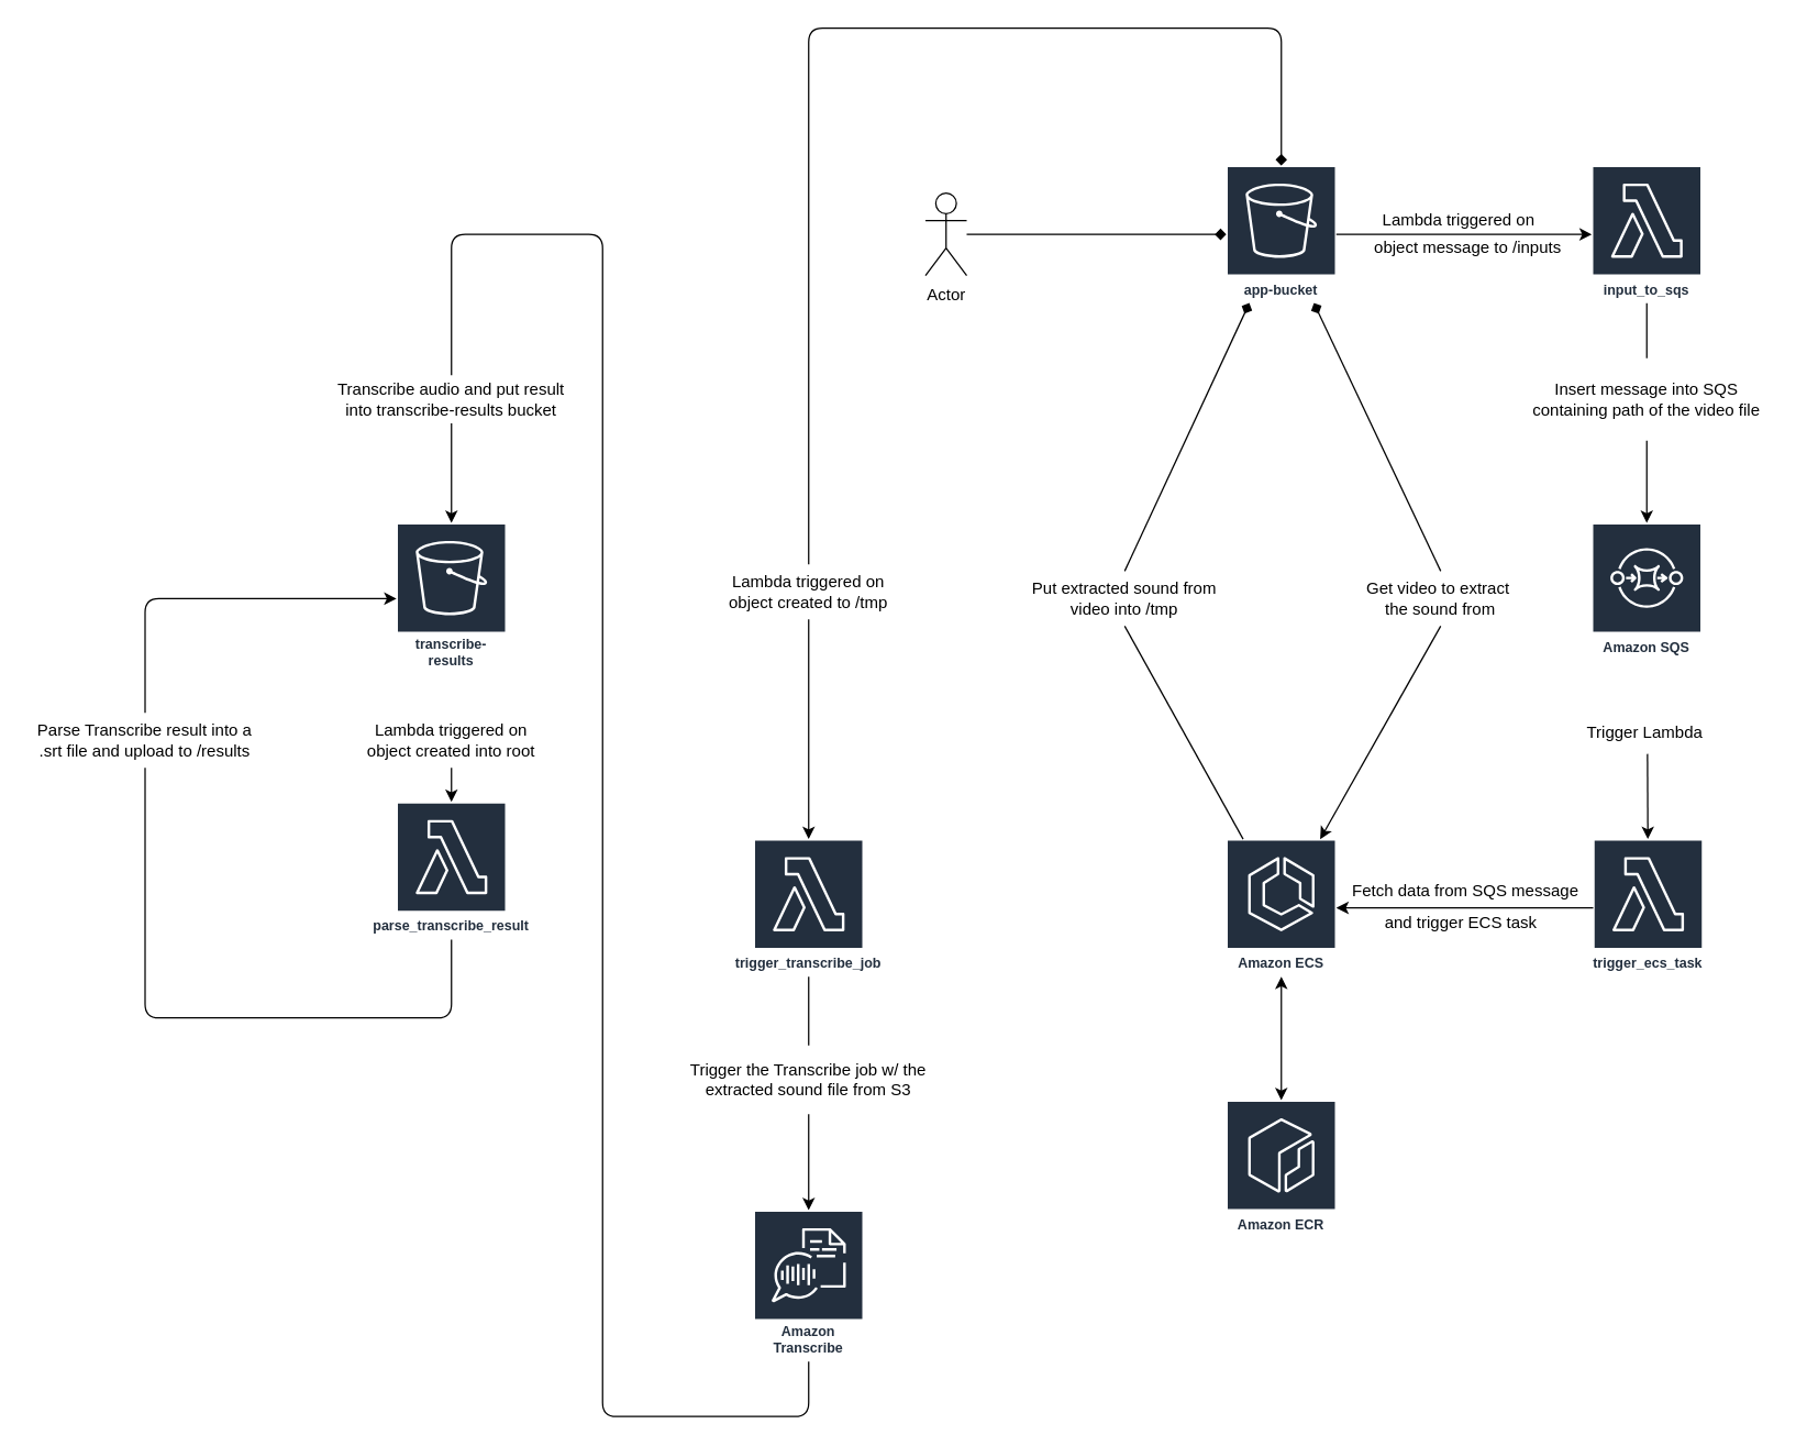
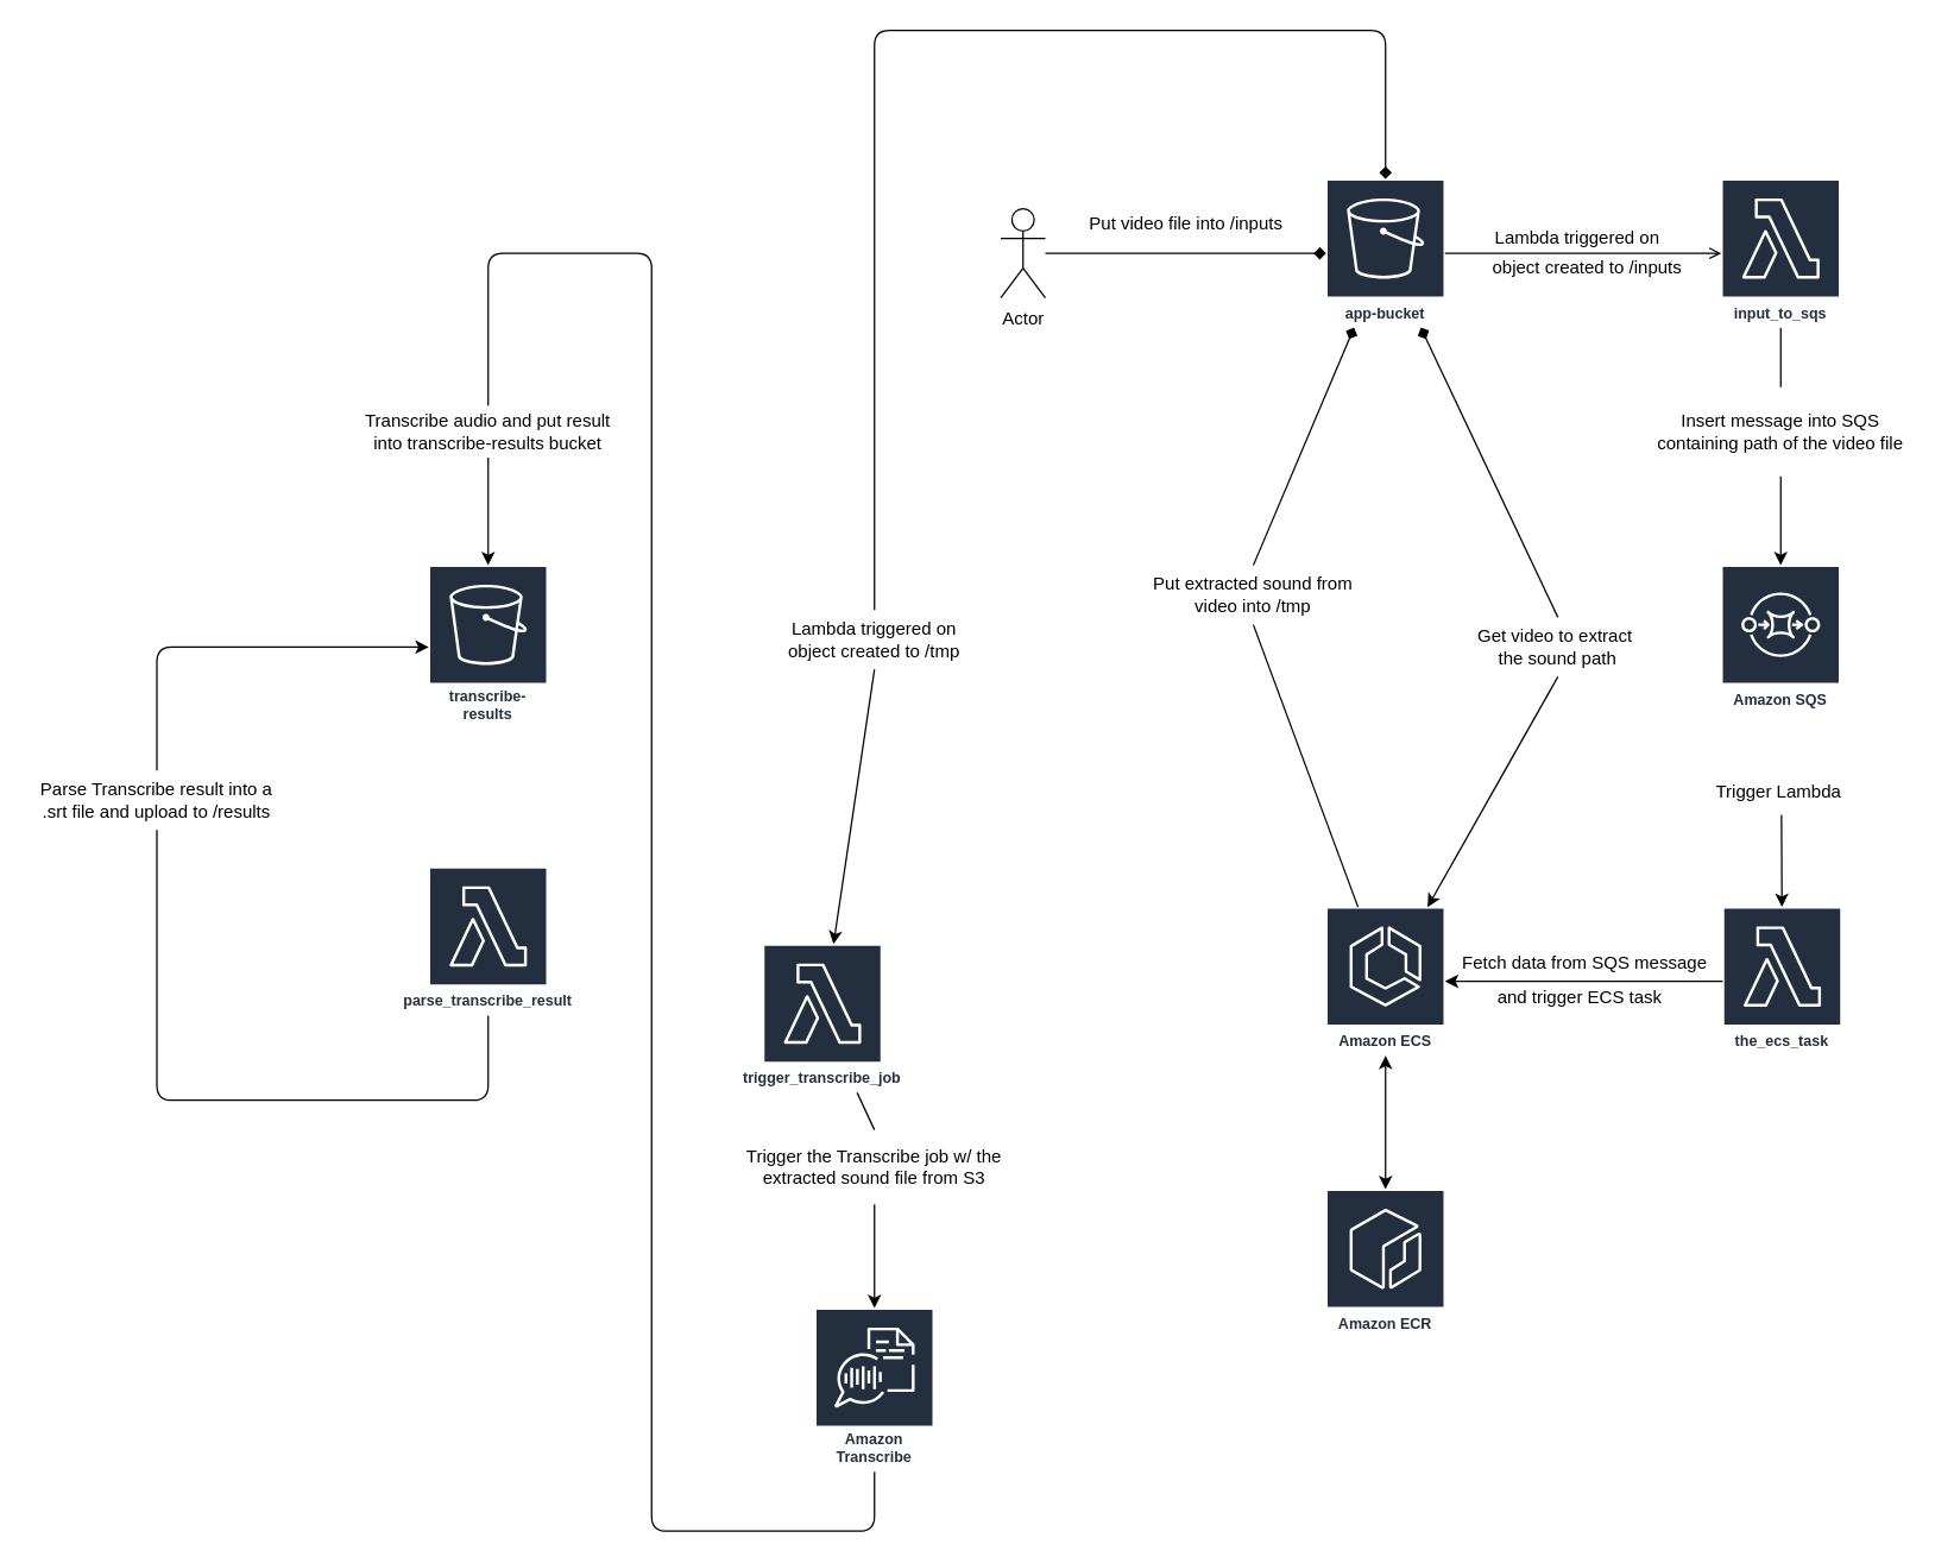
+ <mxCell id="10" value="Put video file into /inputs" style="text;html=1;strokeColor=none;fillColor=none;align=center;verticalAlign=middle;whiteSpace=wrap;rounded=0;" parent="1" vertex="1"><mxGeometry x="728" y="140" width="140" height="20" as="geometry" /></mxCell>
- <mxCell id="11" value="" style="endArrow=classic;html=1;" parent="1" source="2" target="3" edge="1"><mxGeometry width="50" height="50" relative="1" as="geometry"><mxPoint x="1008" y="169.5" as="sourcePoint" /><mxPoint x="1138" y="169.5" as="targetPoint" /></mxGeometry></mxCell>
+ <mxCell id="11" value="" style="endArrow=open;html=1;" parent="1" source="2" target="3" edge="1"><mxGeometry width="50" height="50" relative="1" as="geometry"><mxPoint x="1008" y="169.5" as="sourcePoint" /><mxPoint x="1138" y="169.5" as="targetPoint" /></mxGeometry></mxCell>
- <mxCell id="22" value="object message to /inputs" style="text;html=1;strokeColor=none;fillColor=none;align=center;verticalAlign=middle;whiteSpace=wrap;rounded=0;" parent="1" vertex="1"><mxGeometry x="988" y="170" width="160" height="20" as="geometry" /></mxCell>
+ <mxCell id="22" value="object created to /inputs" style="text;html=1;strokeColor=none;fillColor=none;align=center;verticalAlign=middle;whiteSpace=wrap;rounded=0;" parent="1" vertex="1"><mxGeometry x="988" y="170" width="160" height="20" as="geometry" /></mxCell>
- <mxCell id="23" value="Put extracted sound from video into /tmp" style="text;html=1;strokeColor=none;fillColor=none;align=center;verticalAlign=middle;whiteSpace=wrap;rounded=0;" parent="1" vertex="1"><mxGeometry x="738" y="415" width="160" height="40" as="geometry" /></mxCell>
+ <mxCell id="23" value="Put extracted sound from video into /tmp" style="text;html=1;strokeColor=none;fillColor=none;align=center;verticalAlign=middle;whiteSpace=wrap;rounded=0;" parent="1" vertex="1"><mxGeometry x="763" y="380" width="160" height="40" as="geometry" /></mxCell>
- <mxCell id="45" value="Get video to extract&amp;nbsp;&lt;br&gt;the sound from" style="text;html=1;strokeColor=none;fillColor=none;align=center;verticalAlign=middle;whiteSpace=wrap;rounded=0;" vertex="1" parent="1"><mxGeometry x="968" y="415" width="160" height="40" as="geometry" /></mxCell>
+ <mxCell id="45" value="Get video to extract&amp;nbsp;&lt;br&gt;the sound path" style="text;html=1;strokeColor=none;fillColor=none;align=center;verticalAlign=middle;whiteSpace=wrap;rounded=0;" vertex="1" parent="1"><mxGeometry x="968" y="415" width="160" height="40" as="geometry" /></mxCell>
- <mxCell id="40" value="Lambda triggered on&lt;br&gt;object created into root" style="text;html=1;strokeColor=none;fillColor=none;align=center;verticalAlign=middle;whiteSpace=wrap;rounded=0;" parent="1" vertex="1"><mxGeometry x="258" y="518" width="140" height="40" as="geometry" /></mxCell>
- <mxCell id="41" value="" style="endArrow=classic;html=1;exitX=0.5;exitY=1;exitDx=0;exitDy=0;" parent="1" source="40" target="36" edge="1"><mxGeometry width="50" height="50" relative="1" as="geometry"><mxPoint x="1078" y="580" as="sourcePoint" /><mxPoint x="1128" y="530" as="targetPoint" /></mxGeometry></mxCell>
- <mxCell id="28" value="trigger_transcribe_job&lt;br&gt;" style="outlineConnect=0;fontColor=#232F3E;gradientColor=none;strokeColor=#ffffff;fillColor=#232F3E;dashed=0;verticalLabelPosition=middle;verticalAlign=bottom;align=center;html=1;whiteSpace=wrap;fontSize=10;fontStyle=1;spacing=3;shape=mxgraph.aws4.productIcon;prIcon=mxgraph.aws4.lambda;" parent="1" vertex="1"><mxGeometry x="548" y="610" width="80" height="100" as="geometry" /></mxCell>
+ <mxCell id="28" value="trigger_transcribe_job&lt;br&gt;" style="outlineConnect=0;fontColor=#232F3E;gradientColor=none;strokeColor=#ffffff;fillColor=#232F3E;dashed=0;verticalLabelPosition=middle;verticalAlign=bottom;align=center;html=1;whiteSpace=wrap;fontSize=10;fontStyle=1;spacing=3;shape=mxgraph.aws4.productIcon;prIcon=mxgraph.aws4.lambda;" parent="1" vertex="1"><mxGeometry x="513" y="635" width="80" height="100" as="geometry" /></mxCell>
- <mxCell id="16" value="trigger_ecs_task" style="outlineConnect=0;fontColor=#232F3E;gradientColor=none;strokeColor=#ffffff;fillColor=#232F3E;dashed=0;verticalLabelPosition=middle;verticalAlign=bottom;align=center;html=1;whiteSpace=wrap;fontSize=10;fontStyle=1;spacing=3;shape=mxgraph.aws4.productIcon;prIcon=mxgraph.aws4.lambda;" parent="1" vertex="1"><mxGeometry x="1159" y="610" width="80" height="100" as="geometry" /></mxCell>
+ <mxCell id="16" value="the_ecs_task" style="outlineConnect=0;fontColor=#232F3E;gradientColor=none;strokeColor=#ffffff;fillColor=#232F3E;dashed=0;verticalLabelPosition=middle;verticalAlign=bottom;align=center;html=1;whiteSpace=wrap;fontSize=10;fontStyle=1;spacing=3;shape=mxgraph.aws4.productIcon;prIcon=mxgraph.aws4.lambda;" parent="1" vertex="1"><mxGeometry x="1159" y="610" width="80" height="100" as="geometry" /></mxCell>
